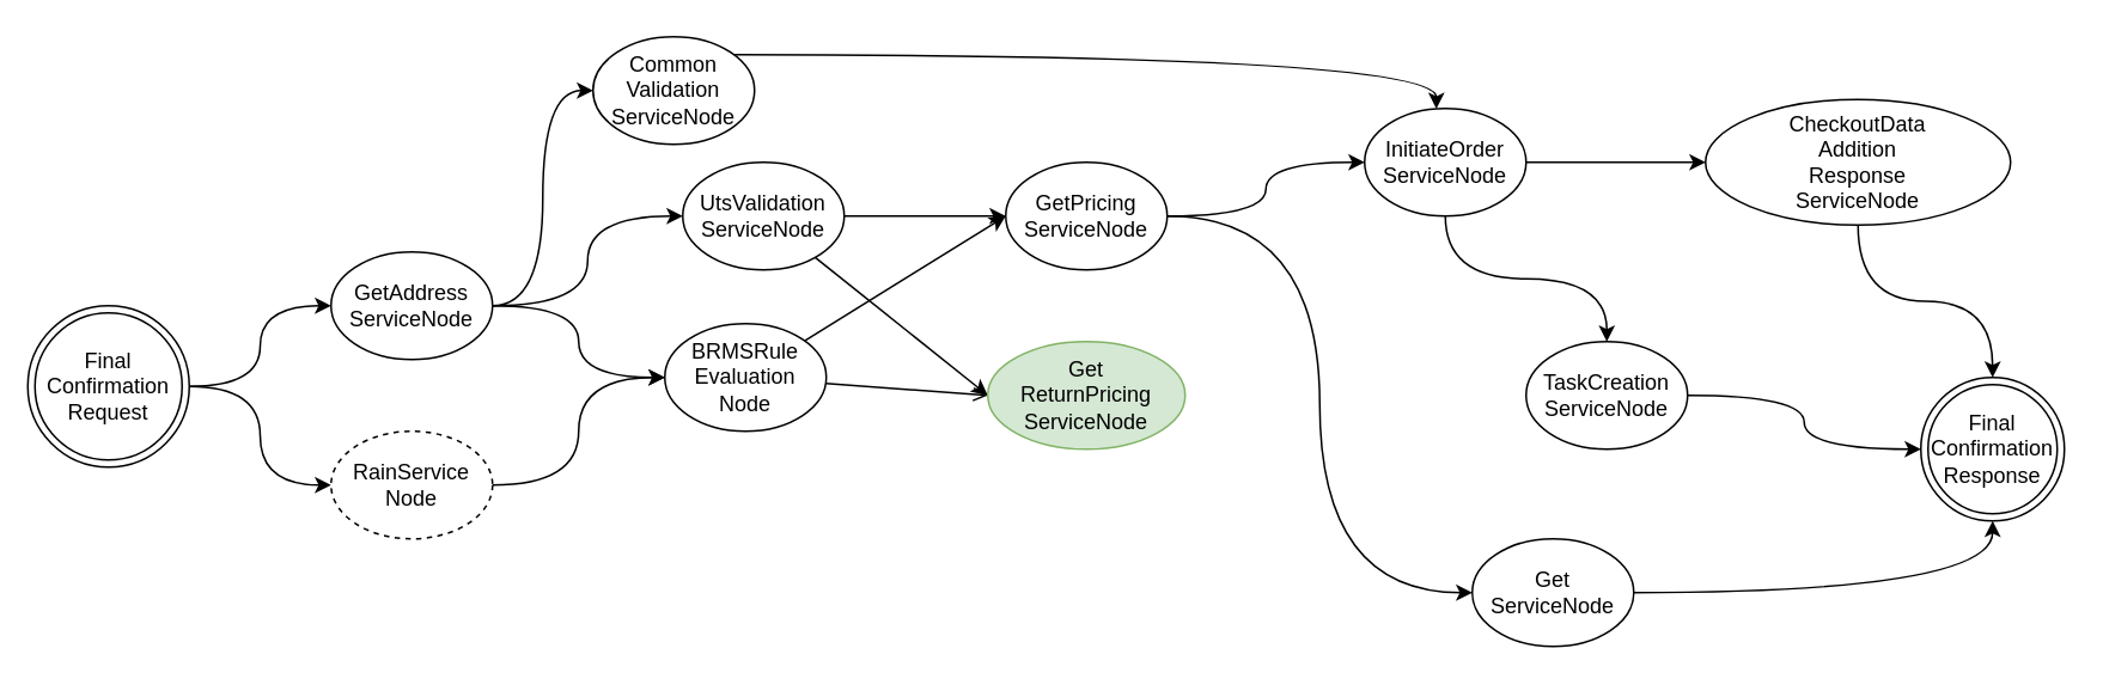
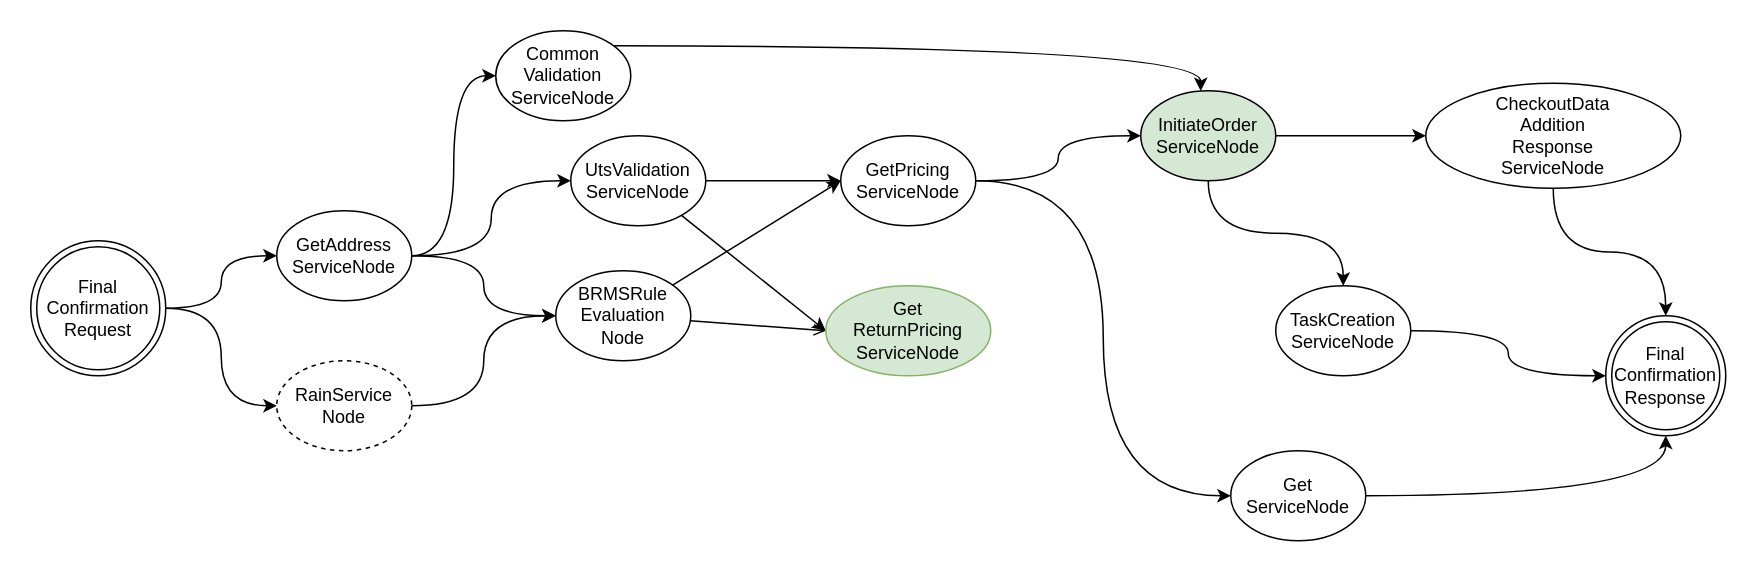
- <mxCell id="20" value="InitiateOrder&lt;br&gt;ServiceNode" style="ellipse;whiteSpace=wrap;html=1;" vertex="1" parent="1"><mxGeometry x="760" y="60" width="90" height="60" as="geometry" /></mxCell>
+ <mxCell id="20" value="InitiateOrder&lt;br&gt;ServiceNode" style="ellipse;whiteSpace=wrap;html=1;fillColor=#d5e8d4;" vertex="1" parent="1"><mxGeometry x="760" y="60" width="90" height="60" as="geometry" /></mxCell>
- <mxCell id="4" value="Final&lt;br&gt;Confirmation&lt;br&gt;Request" style="ellipse;shape=doubleEllipse;whiteSpace=wrap;html=1;aspect=fixed;" vertex="1" parent="1"><mxGeometry x="15" y="170" width="90" height="90" as="geometry" /></mxCell>
+ <mxCell id="4" value="Final&lt;br&gt;Confirmation&lt;br&gt;Request" style="ellipse;shape=doubleEllipse;whiteSpace=wrap;html=1;aspect=fixed;" vertex="1" parent="1"><mxGeometry x="20" y="160" width="90" height="90" as="geometry" /></mxCell>
